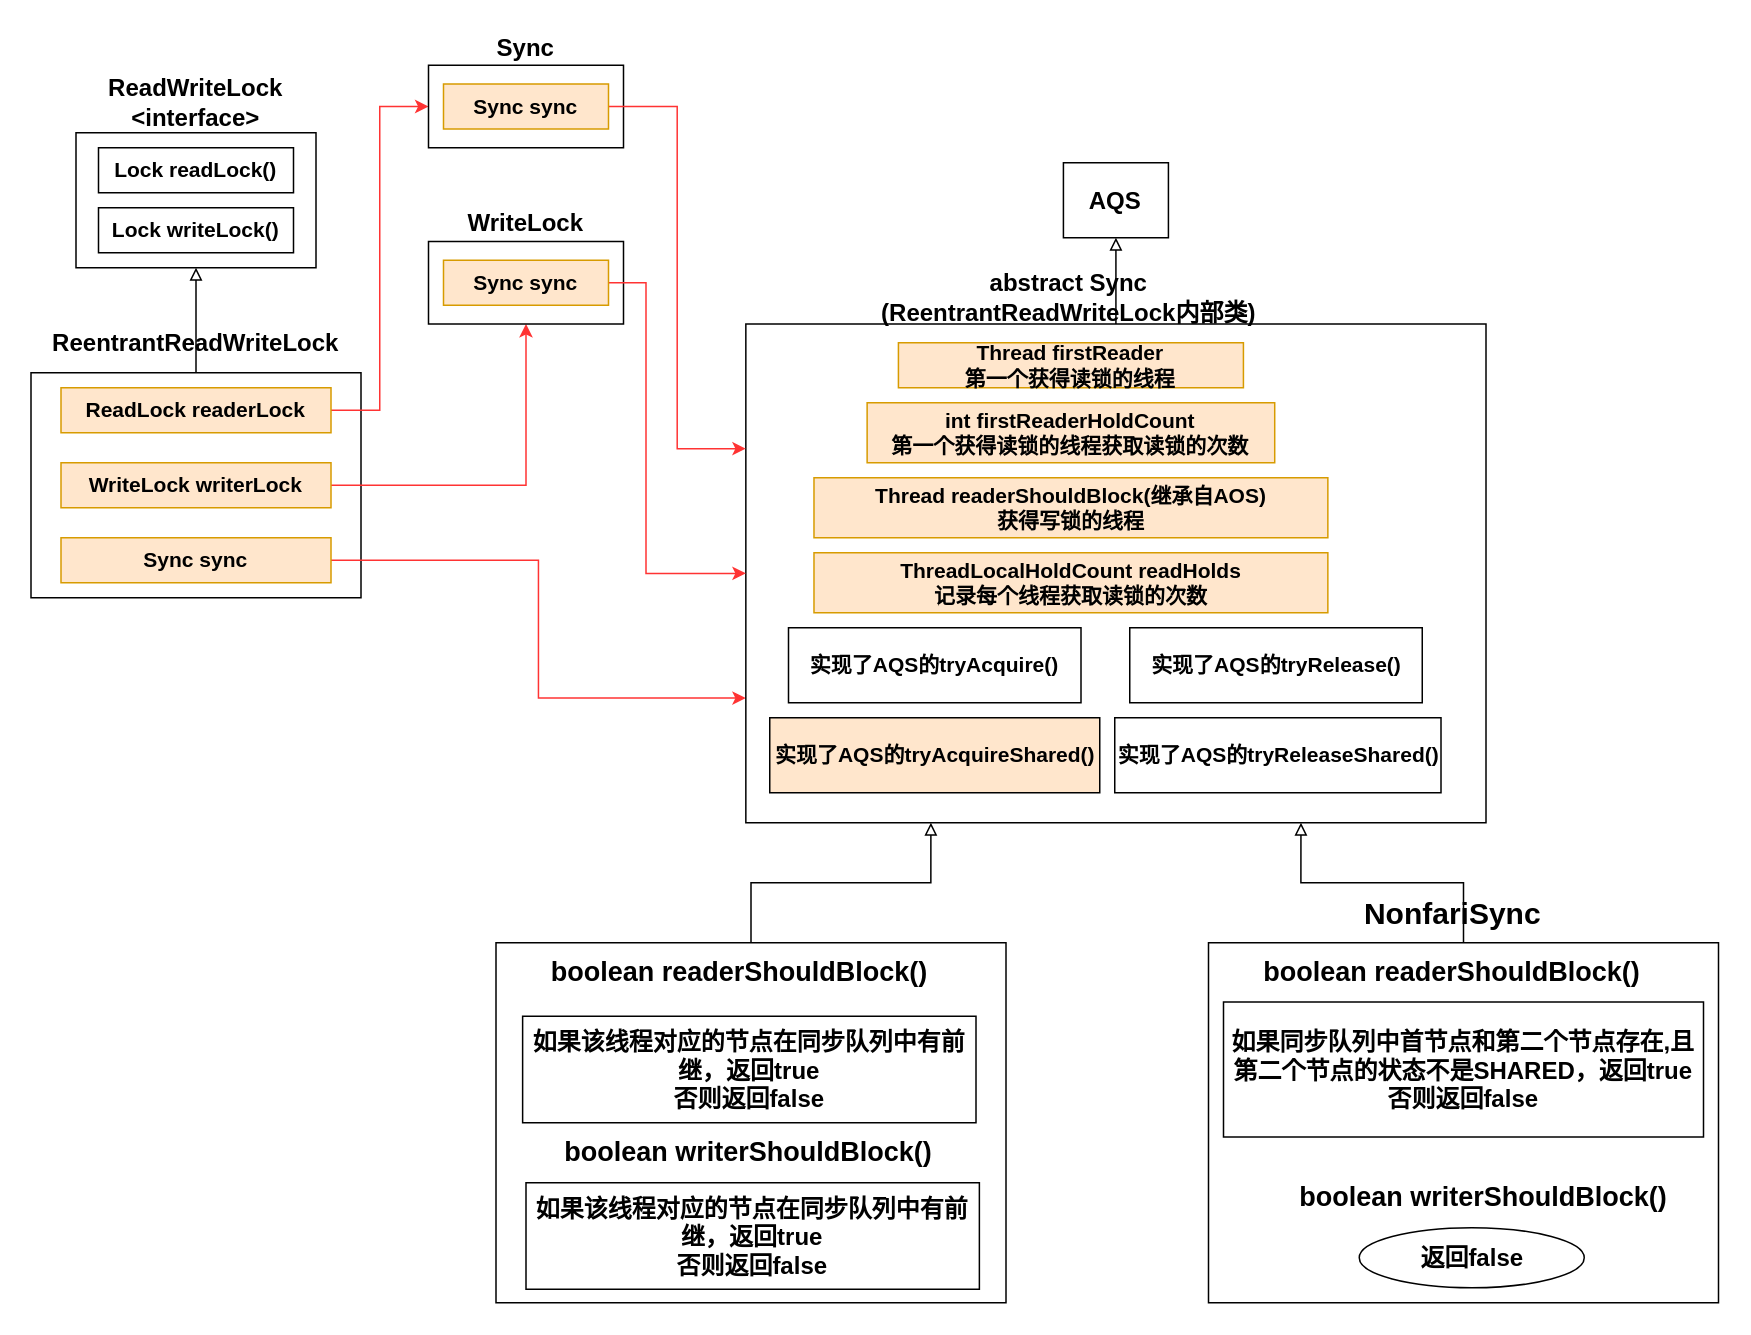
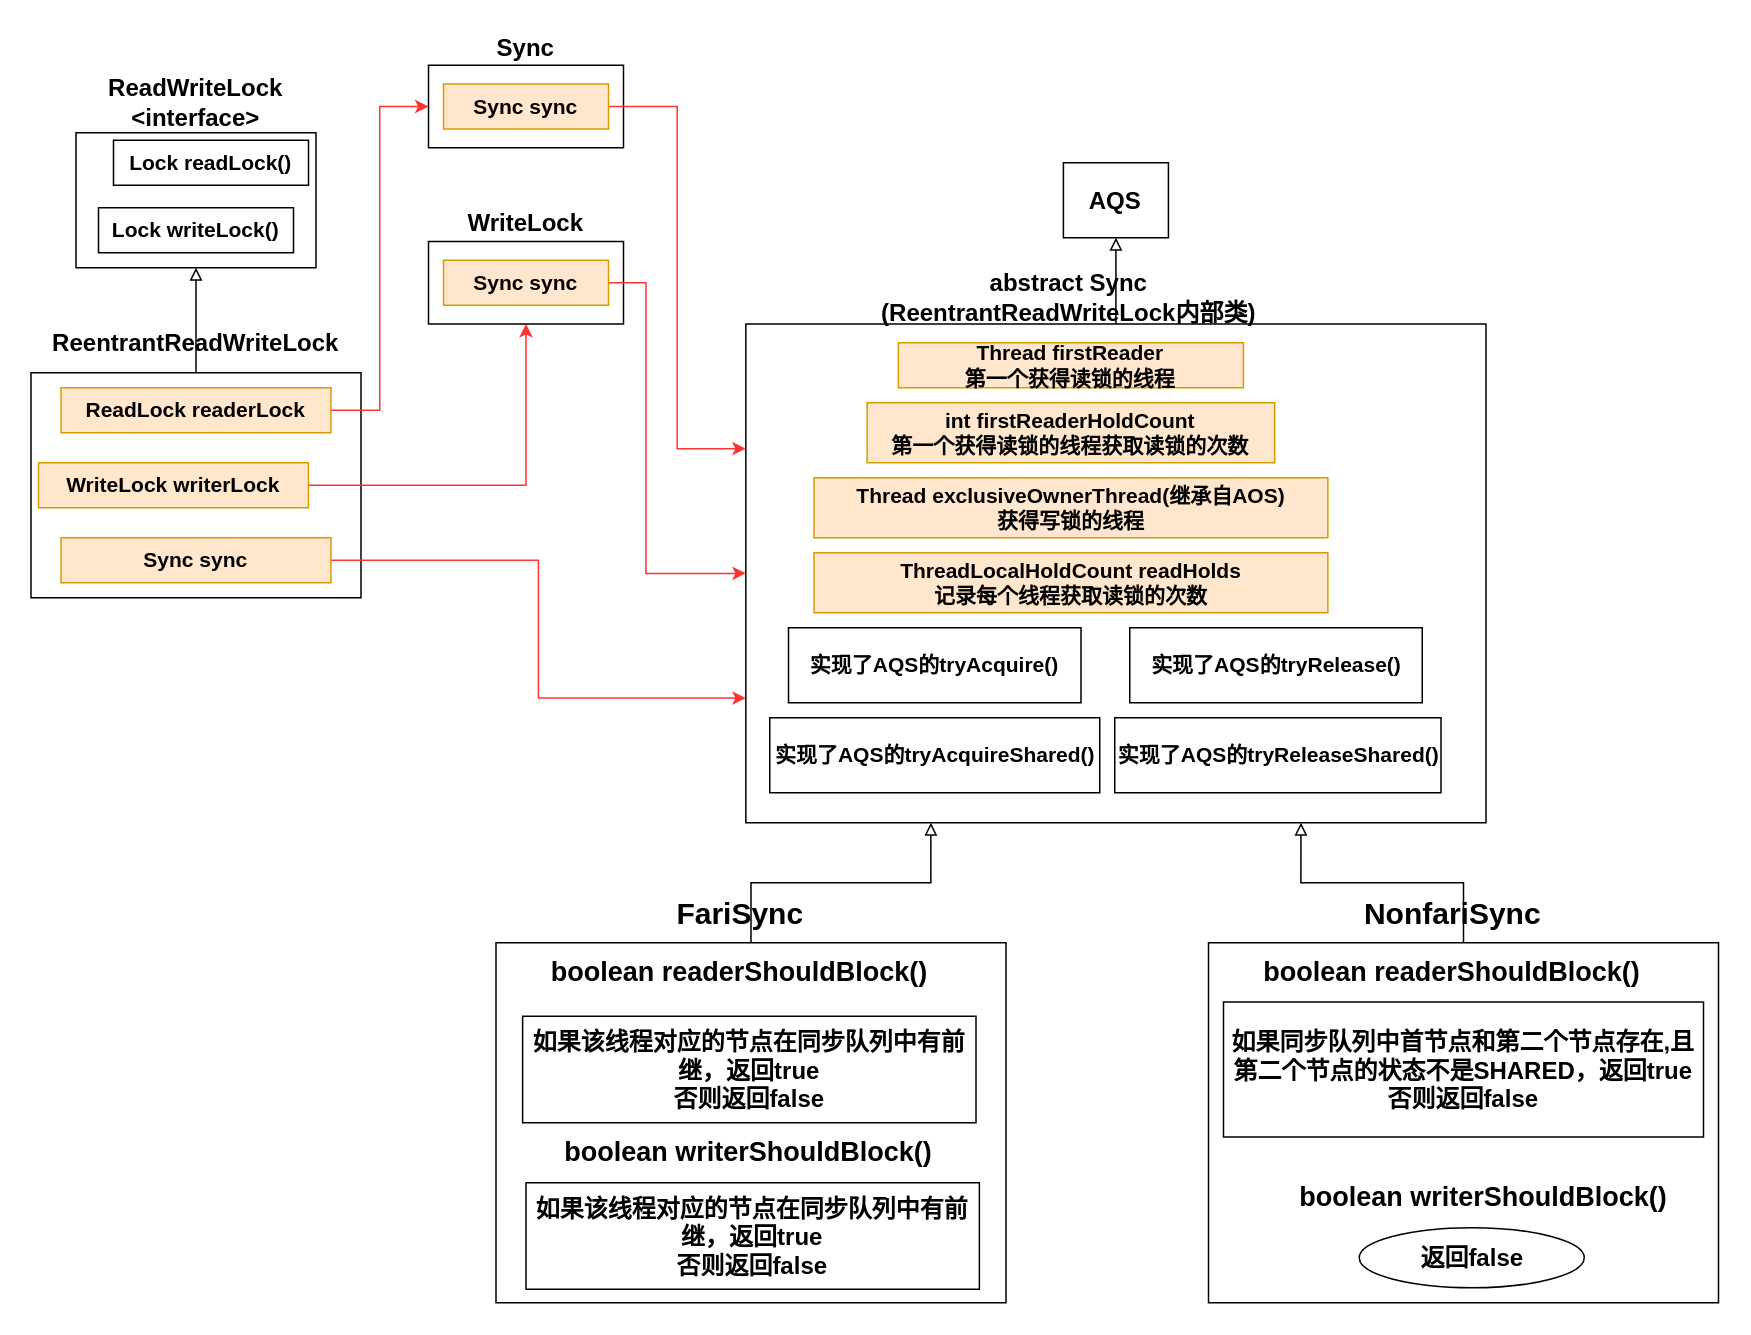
- <mxCell id="4" value="&lt;b&gt;&lt;font style=&quot;font-size: 14px&quot;&gt;Lock readLock()&lt;/font&gt;&lt;/b&gt;" style="rounded=0;whiteSpace=wrap;html=1;" parent="1" vertex="1"><mxGeometry x="65" y="98" width="130" height="30" as="geometry" /></mxCell>
+ <mxCell id="4" value="&lt;b&gt;&lt;font style=&quot;font-size: 14px&quot;&gt;Lock readLock()&lt;/font&gt;&lt;/b&gt;" style="rounded=0;whiteSpace=wrap;html=1;" parent="1" vertex="1"><mxGeometry x="75" y="93" width="130" height="30" as="geometry" /></mxCell>
- <mxCell id="12" value="&lt;b&gt;&lt;font style=&quot;font-size: 14px&quot;&gt;WriteLock writerLock&lt;/font&gt;&lt;/b&gt;" style="rounded=0;whiteSpace=wrap;html=1;fillColor=#ffe6cc;strokeColor=#d79b00;" parent="1" vertex="1"><mxGeometry x="40" y="308" width="180" height="30" as="geometry" /></mxCell>
+ <mxCell id="12" value="&lt;b&gt;&lt;font style=&quot;font-size: 14px&quot;&gt;WriteLock writerLock&lt;/font&gt;&lt;/b&gt;" style="rounded=0;whiteSpace=wrap;html=1;fillColor=#ffe6cc;strokeColor=#d79b00;" parent="1" vertex="1"><mxGeometry x="25" y="308" width="180" height="30" as="geometry" /></mxCell>
- <mxCell id="43" value="&lt;b&gt;&lt;font style=&quot;font-size: 14px&quot;&gt;Thread readerShouldBlock(继承自AOS)&lt;br&gt;获得写锁的线程&lt;br&gt;&lt;/font&gt;&lt;/b&gt;" style="rounded=0;whiteSpace=wrap;html=1;fillColor=#ffe6cc;strokeColor=#d79b00;" vertex="1" parent="1"><mxGeometry x="541.99" y="318" width="342.58" height="40" as="geometry" /></mxCell>
+ <mxCell id="43" value="&lt;b&gt;&lt;font style=&quot;font-size: 14px&quot;&gt;Thread exclusiveOwnerThread(继承自AOS)&lt;br&gt;获得写锁的线程&lt;br&gt;&lt;/font&gt;&lt;/b&gt;" style="rounded=0;whiteSpace=wrap;html=1;fillColor=#ffe6cc;strokeColor=#d79b00;" vertex="1" parent="1"><mxGeometry x="541.99" y="318" width="342.58" height="40" as="geometry" /></mxCell>
- <mxCell id="45" value="&lt;b&gt;&lt;font style=&quot;font-size: 14px&quot;&gt;实现了AQS的tryAcquireShared()&lt;/font&gt;&lt;/b&gt;" style="rounded=0;whiteSpace=wrap;html=1;fillColor=#ffe6cc;" vertex="1" parent="1"><mxGeometry x="512.5" y="478" width="220" height="50" as="geometry" /></mxCell>
+ <mxCell id="45" value="&lt;b&gt;&lt;font style=&quot;font-size: 14px&quot;&gt;实现了AQS的tryAcquireShared()&lt;/font&gt;&lt;/b&gt;" style="rounded=0;whiteSpace=wrap;html=1;" vertex="1" parent="1"><mxGeometry x="512.5" y="478" width="220" height="50" as="geometry" /></mxCell>
+ <mxCell id="29" value="&lt;b&gt;&lt;font style=&quot;font-size: 20px&quot;&gt;FariSync&lt;/font&gt;&lt;/b&gt;" style="text;html=1;strokeColor=none;fillColor=none;align=center;verticalAlign=middle;whiteSpace=wrap;rounded=0;" vertex="1" parent="1"><mxGeometry x="472.5" y="598" width="40" height="20" as="geometry" /></mxCell>
